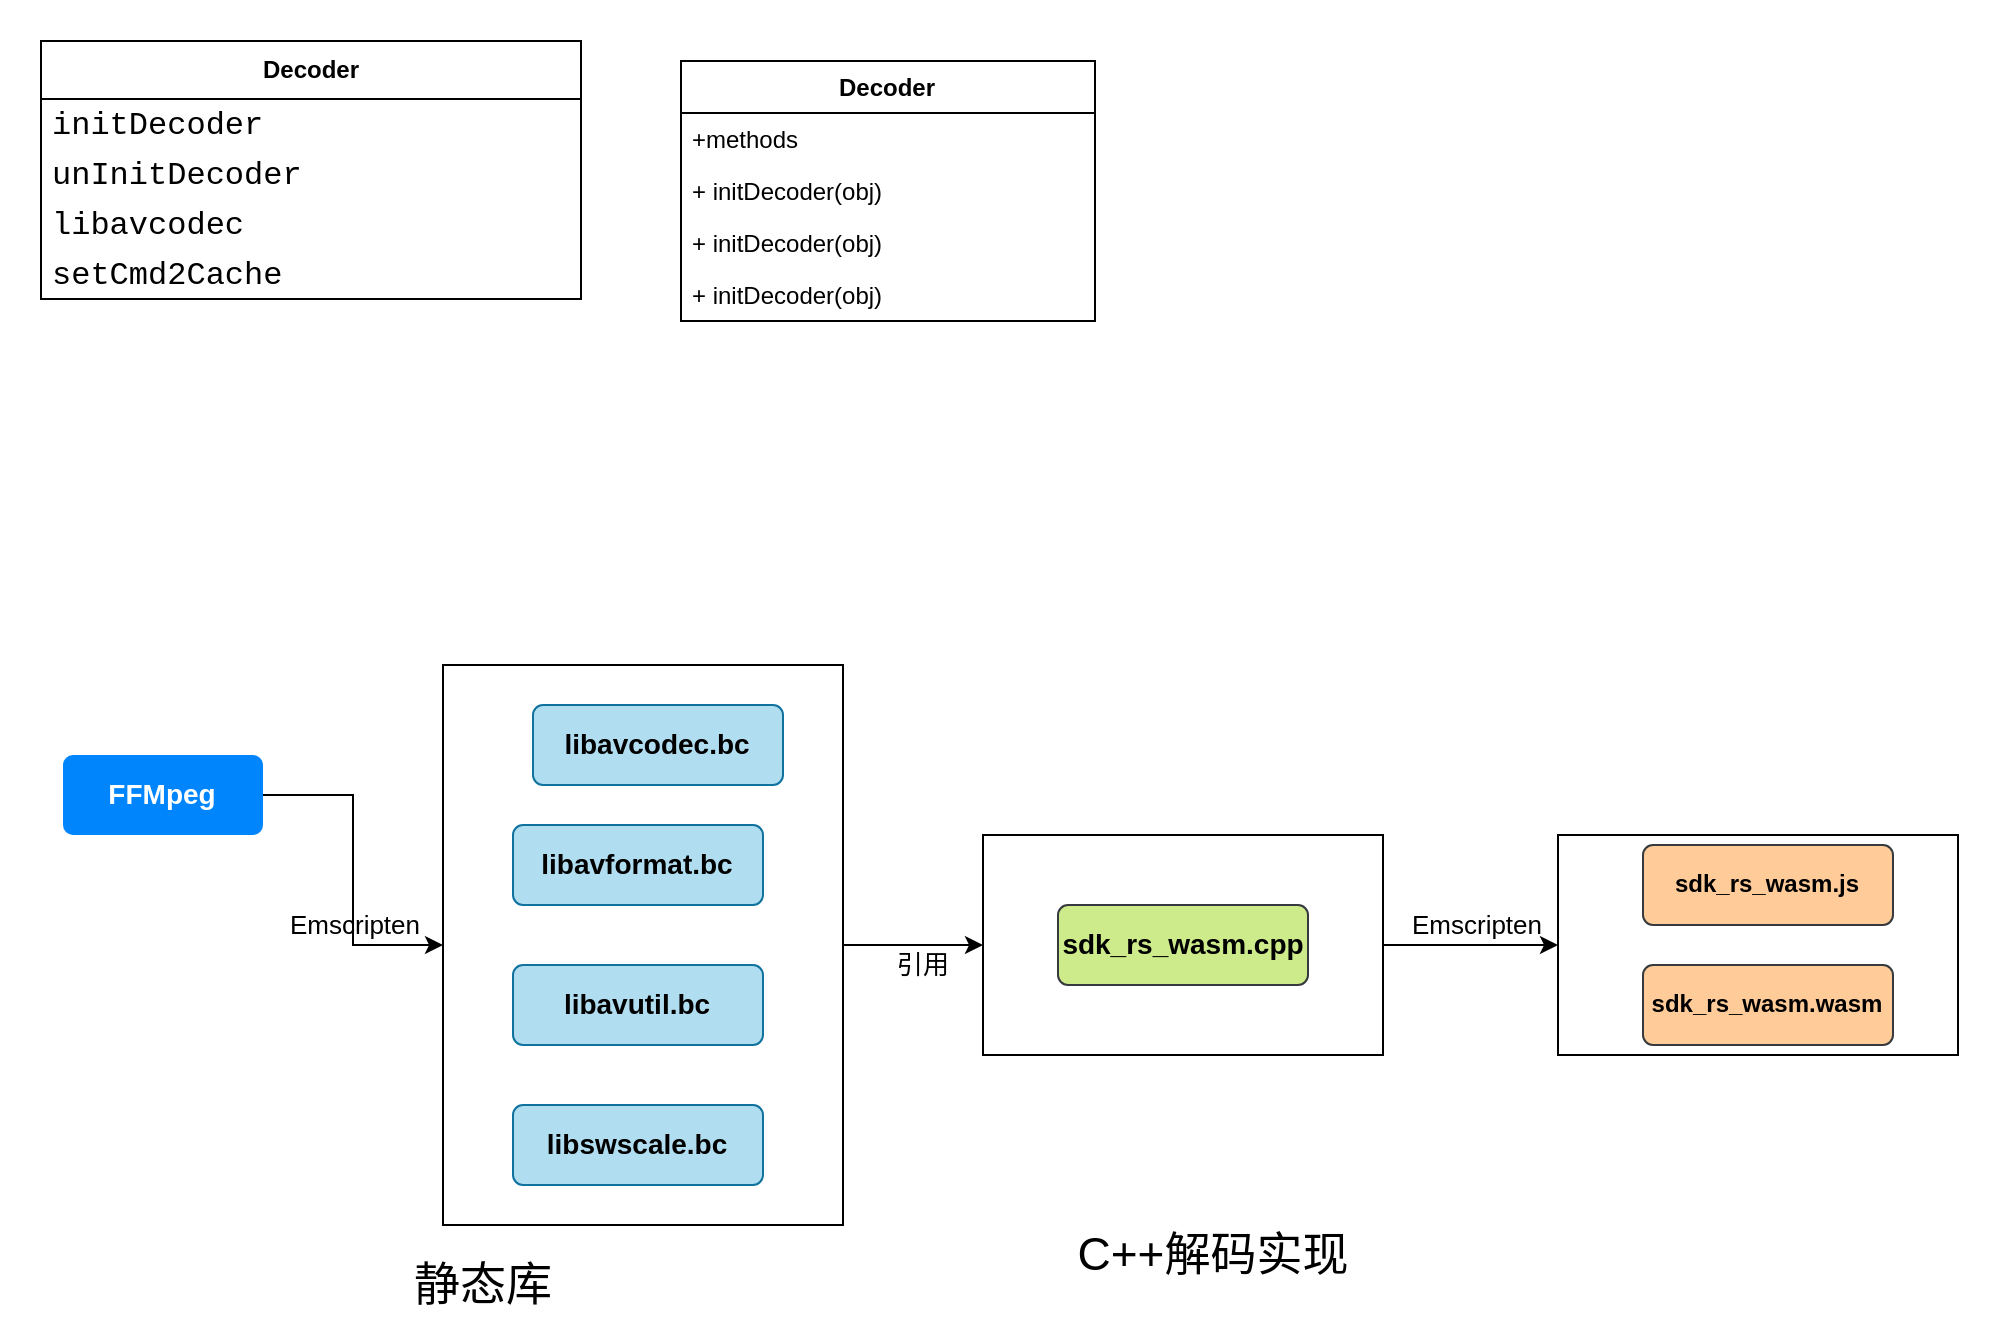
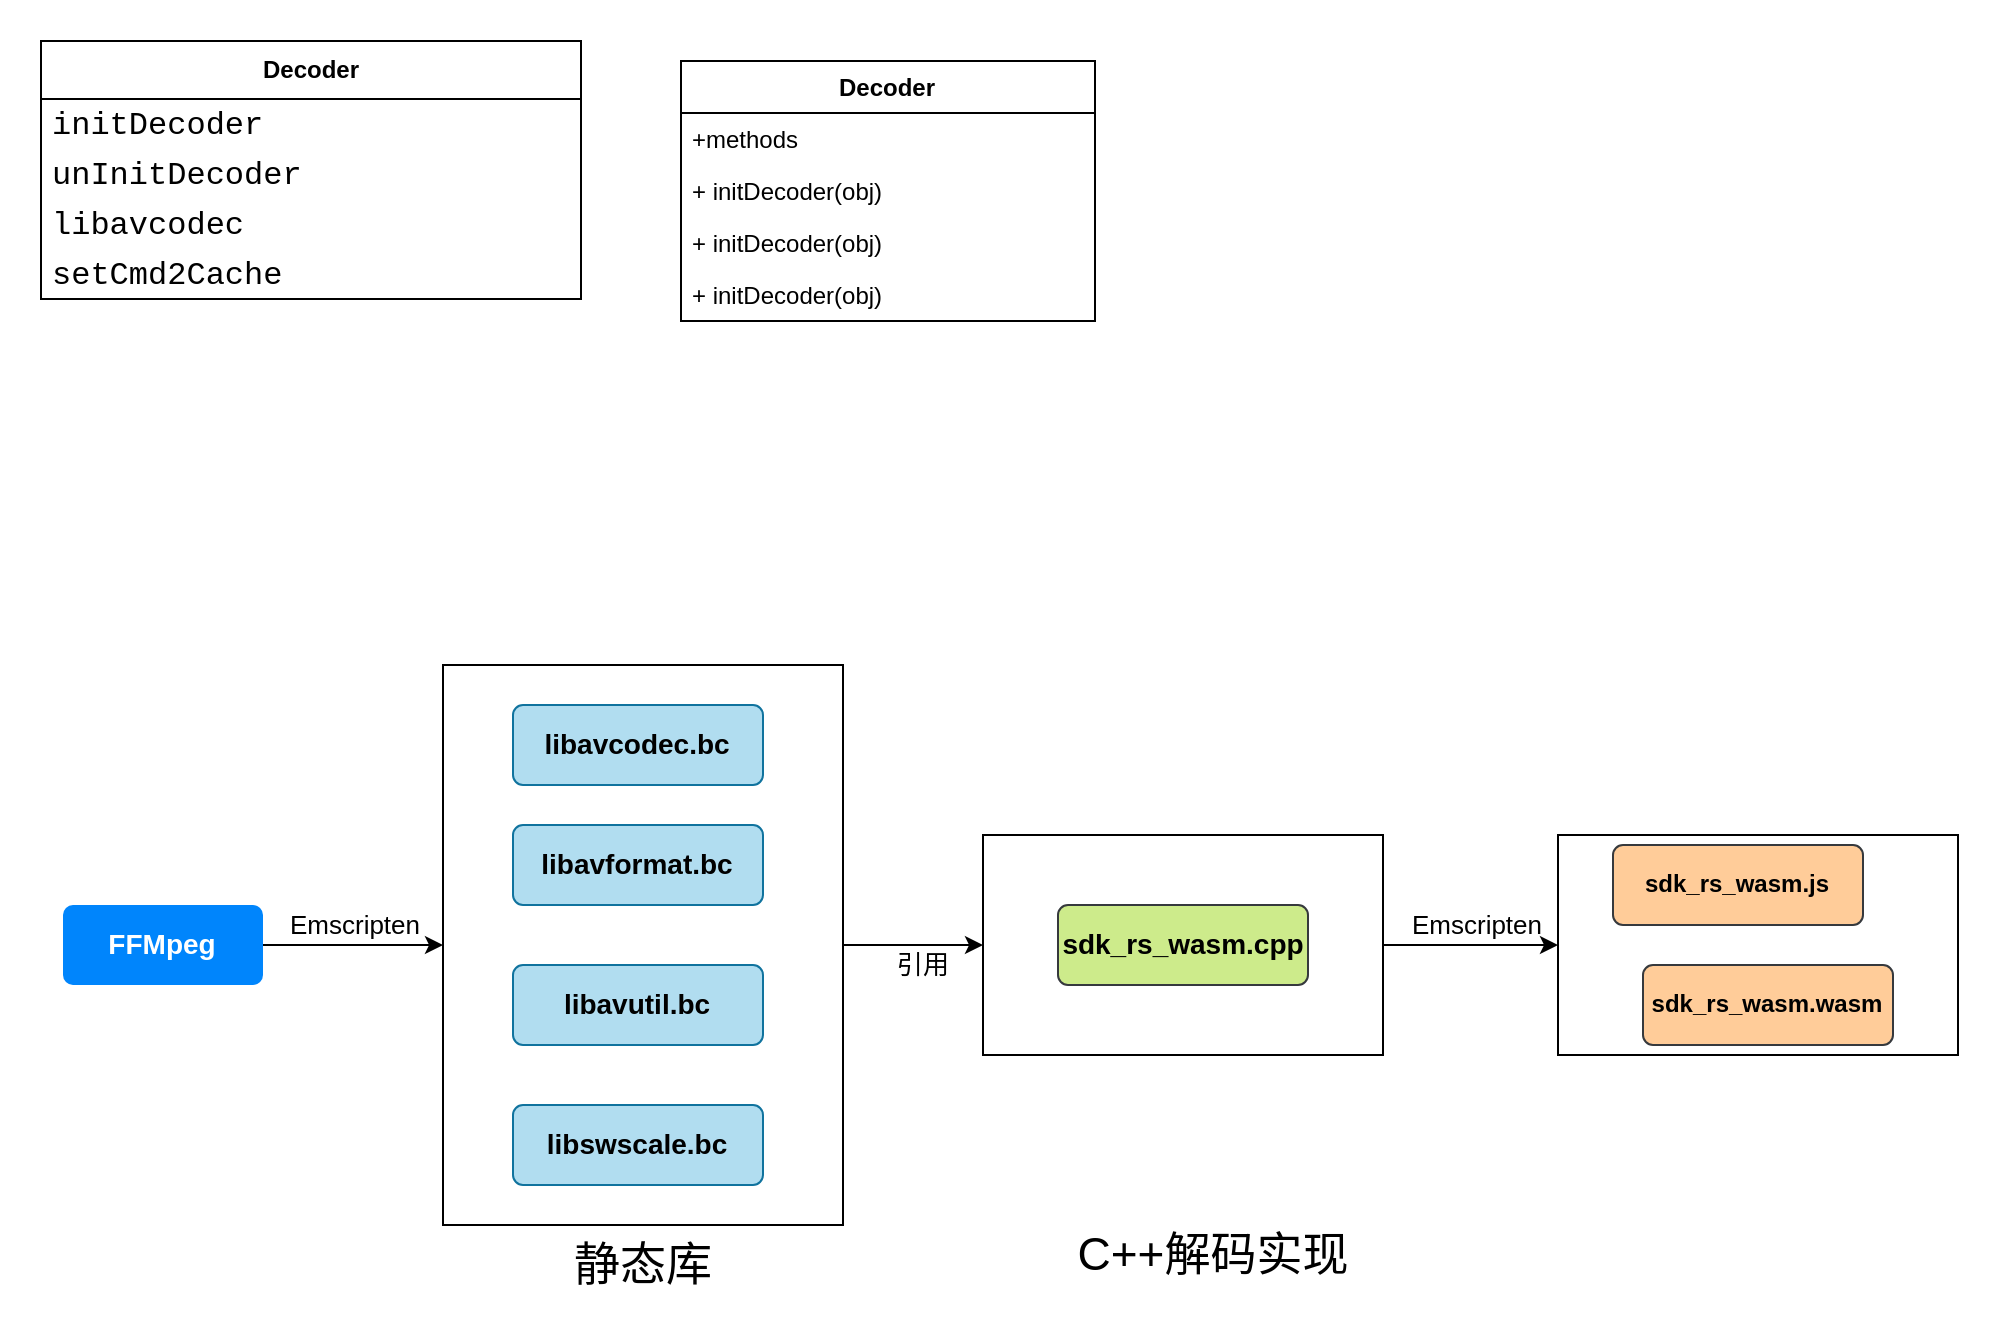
- <mxCell id="18" value="libavcodec.bc" style="html=1;shadow=0;dashed=0;shape=mxgraph.bootstrap.rrect;rSize=5;strokeColor=#10739e;strokeWidth=1;fillColor=#b1ddf0;whiteSpace=wrap;align=center;verticalAlign=middle;spacingLeft=0;fontStyle=1;fontSize=14;spacing=5;" vertex="1" parent="1"><mxGeometry x="266" y="352" width="125" height="40" as="geometry" /></mxCell>
+ <mxCell id="18" value="libavcodec.bc" style="html=1;shadow=0;dashed=0;shape=mxgraph.bootstrap.rrect;rSize=5;strokeColor=#10739e;strokeWidth=1;fillColor=#b1ddf0;whiteSpace=wrap;align=center;verticalAlign=middle;spacingLeft=0;fontStyle=1;fontSize=14;spacing=5;" vertex="1" parent="1"><mxGeometry x="256" y="352" width="125" height="40" as="geometry" /></mxCell>
- <mxCell id="13" value="FFMpeg" style="html=1;shadow=0;dashed=0;shape=mxgraph.bootstrap.rrect;rSize=5;strokeColor=none;strokeWidth=1;fillColor=#0085FC;fontColor=#FFFFFF;whiteSpace=wrap;align=center;verticalAlign=middle;spacingLeft=0;fontStyle=1;fontSize=14;spacing=5;" vertex="1" parent="1"><mxGeometry x="31" y="377" width="100" height="40" as="geometry" /></mxCell>
+ <mxCell id="13" value="FFMpeg" style="html=1;shadow=0;dashed=0;shape=mxgraph.bootstrap.rrect;rSize=5;strokeColor=none;strokeWidth=1;fillColor=#0085FC;fontColor=#FFFFFF;whiteSpace=wrap;align=center;verticalAlign=middle;spacingLeft=0;fontStyle=1;fontSize=14;spacing=5;" vertex="1" parent="1"><mxGeometry x="31" y="452" width="100" height="40" as="geometry" /></mxCell>
- <mxCell id="25" value="sdk_rs_wasm.js" style="html=1;shadow=0;dashed=0;shape=mxgraph.bootstrap.rrect;rSize=5;strokeColor=#36393d;strokeWidth=1;fillColor=#ffcc99;whiteSpace=wrap;align=center;verticalAlign=middle;spacingLeft=0;fontStyle=1;fontSize=12;spacing=5;" vertex="1" parent="1"><mxGeometry x="821" y="422" width="125" height="40" as="geometry" /></mxCell>
+ <mxCell id="25" value="sdk_rs_wasm.js" style="html=1;shadow=0;dashed=0;shape=mxgraph.bootstrap.rrect;rSize=5;strokeColor=#36393d;strokeWidth=1;fillColor=#ffcc99;whiteSpace=wrap;align=center;verticalAlign=middle;spacingLeft=0;fontStyle=1;fontSize=12;spacing=5;" vertex="1" parent="1"><mxGeometry x="806" y="422" width="125" height="40" as="geometry" /></mxCell>
- <mxCell id="23" value="静态库" style="text;html=1;align=center;verticalAlign=middle;resizable=0;points=[];autosize=1;strokeColor=none;fontSize=23;" vertex="1" parent="1"><mxGeometry x="201" y="627" width="80" height="30" as="geometry" /></mxCell>
+ <mxCell id="23" value="静态库" style="text;html=1;align=center;verticalAlign=middle;resizable=0;points=[];autosize=1;strokeColor=none;fontSize=23;" vertex="1" parent="1"><mxGeometry x="281" y="617" width="80" height="30" as="geometry" /></mxCell>
